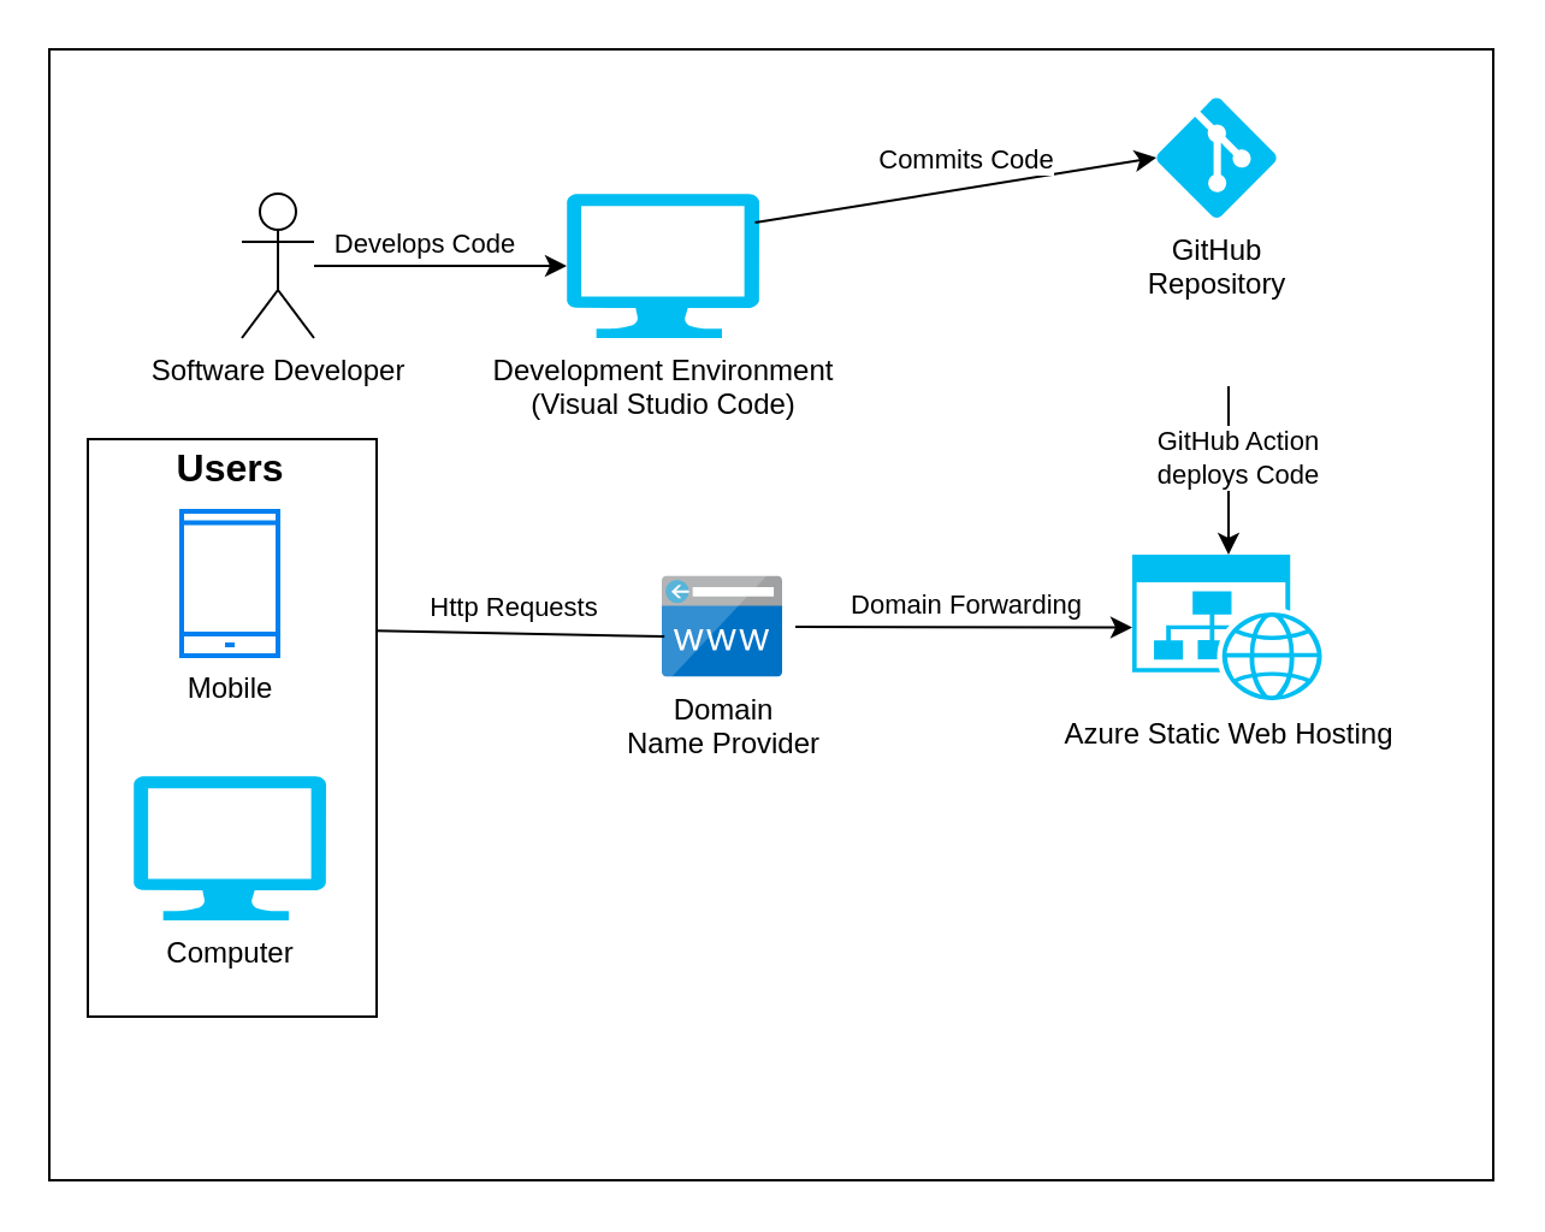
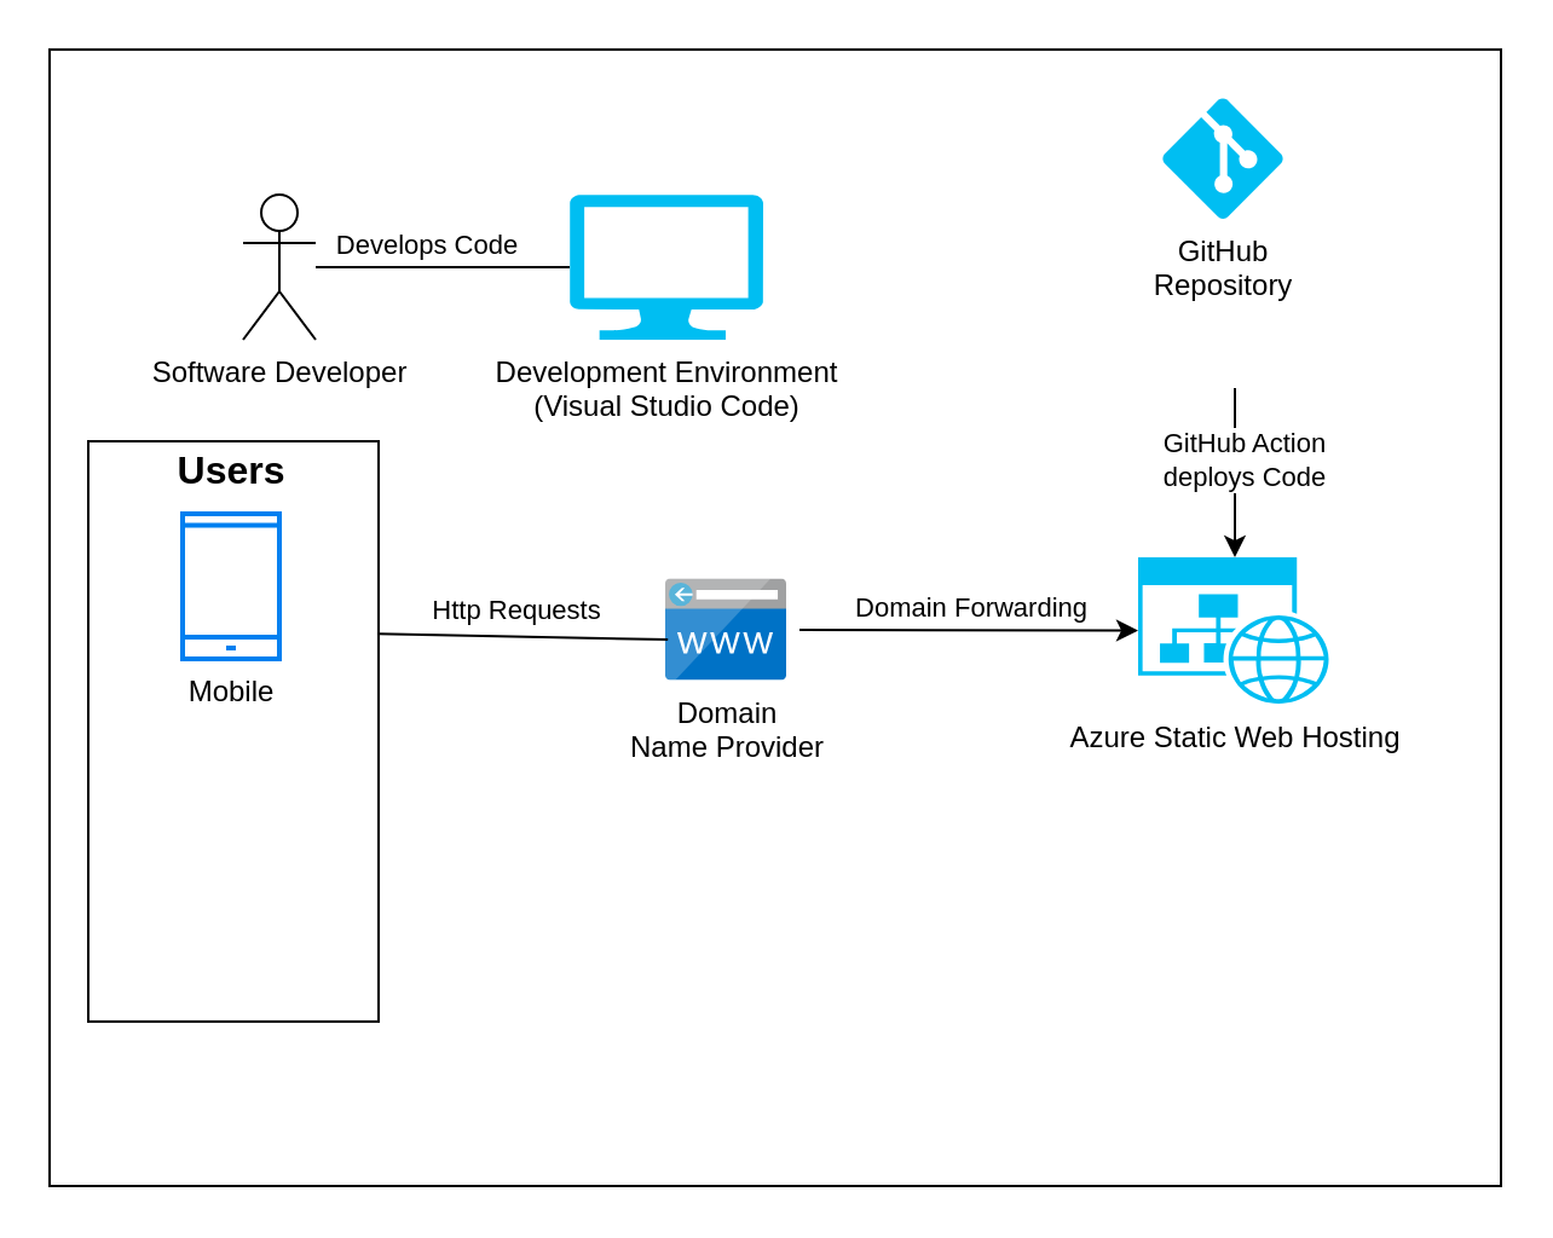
- <mxCell id="17" value="" style="endArrow=classic;html=1;rounded=0;exitX=0.978;exitY=0.2;exitDx=0;exitDy=0;exitPerimeter=0;entryX=0;entryY=0.5;entryDx=0;entryDy=0;entryPerimeter=0;" edge="1" parent="1" source="5" target="6"><mxGeometry width="50" height="50" relative="1" as="geometry"><mxPoint x="390" y="110" as="sourcePoint" /><mxPoint x="440" y="60" as="targetPoint" /></mxGeometry></mxCell>
- <mxCell id="18" value="Commits Code" style="edgeLabel;html=1;align=center;verticalAlign=middle;resizable=0;points=[];" vertex="1" connectable="0" parent="17"><mxGeometry x="0.207" y="3" relative="1" as="geometry"><mxPoint x="-13" y="-7" as="offset" /></mxGeometry></mxCell>
- <mxCell id="11" value="" style="endArrow=classic;html=1;rounded=0;entryX=0;entryY=0.5;entryDx=0;entryDy=0;entryPerimeter=0;" edge="1" parent="1" source="4" target="5"><mxGeometry width="50" height="50" relative="1" as="geometry"><mxPoint x="180" y="140" as="sourcePoint" /><mxPoint x="230" y="90" as="targetPoint" /></mxGeometry></mxCell>
+ <mxCell id="11" value="" style="endArrow=none;html=1;rounded=0;entryX=0;entryY=0.5;entryDx=0;entryDy=0;entryPerimeter=0;" edge="1" parent="1" source="4" target="5"><mxGeometry width="50" height="50" relative="1" as="geometry"><mxPoint x="180" y="140" as="sourcePoint" /><mxPoint x="230" y="90" as="targetPoint" /></mxGeometry></mxCell>
- <mxCell id="10" value="Computer" style="verticalLabelPosition=bottom;html=1;verticalAlign=top;align=center;strokeColor=none;fillColor=#00BEF2;shape=mxgraph.azure.computer;pointerEvents=1;" vertex="1" parent="1"><mxGeometry x="55" y="322" width="80" height="60" as="geometry" /></mxCell>
